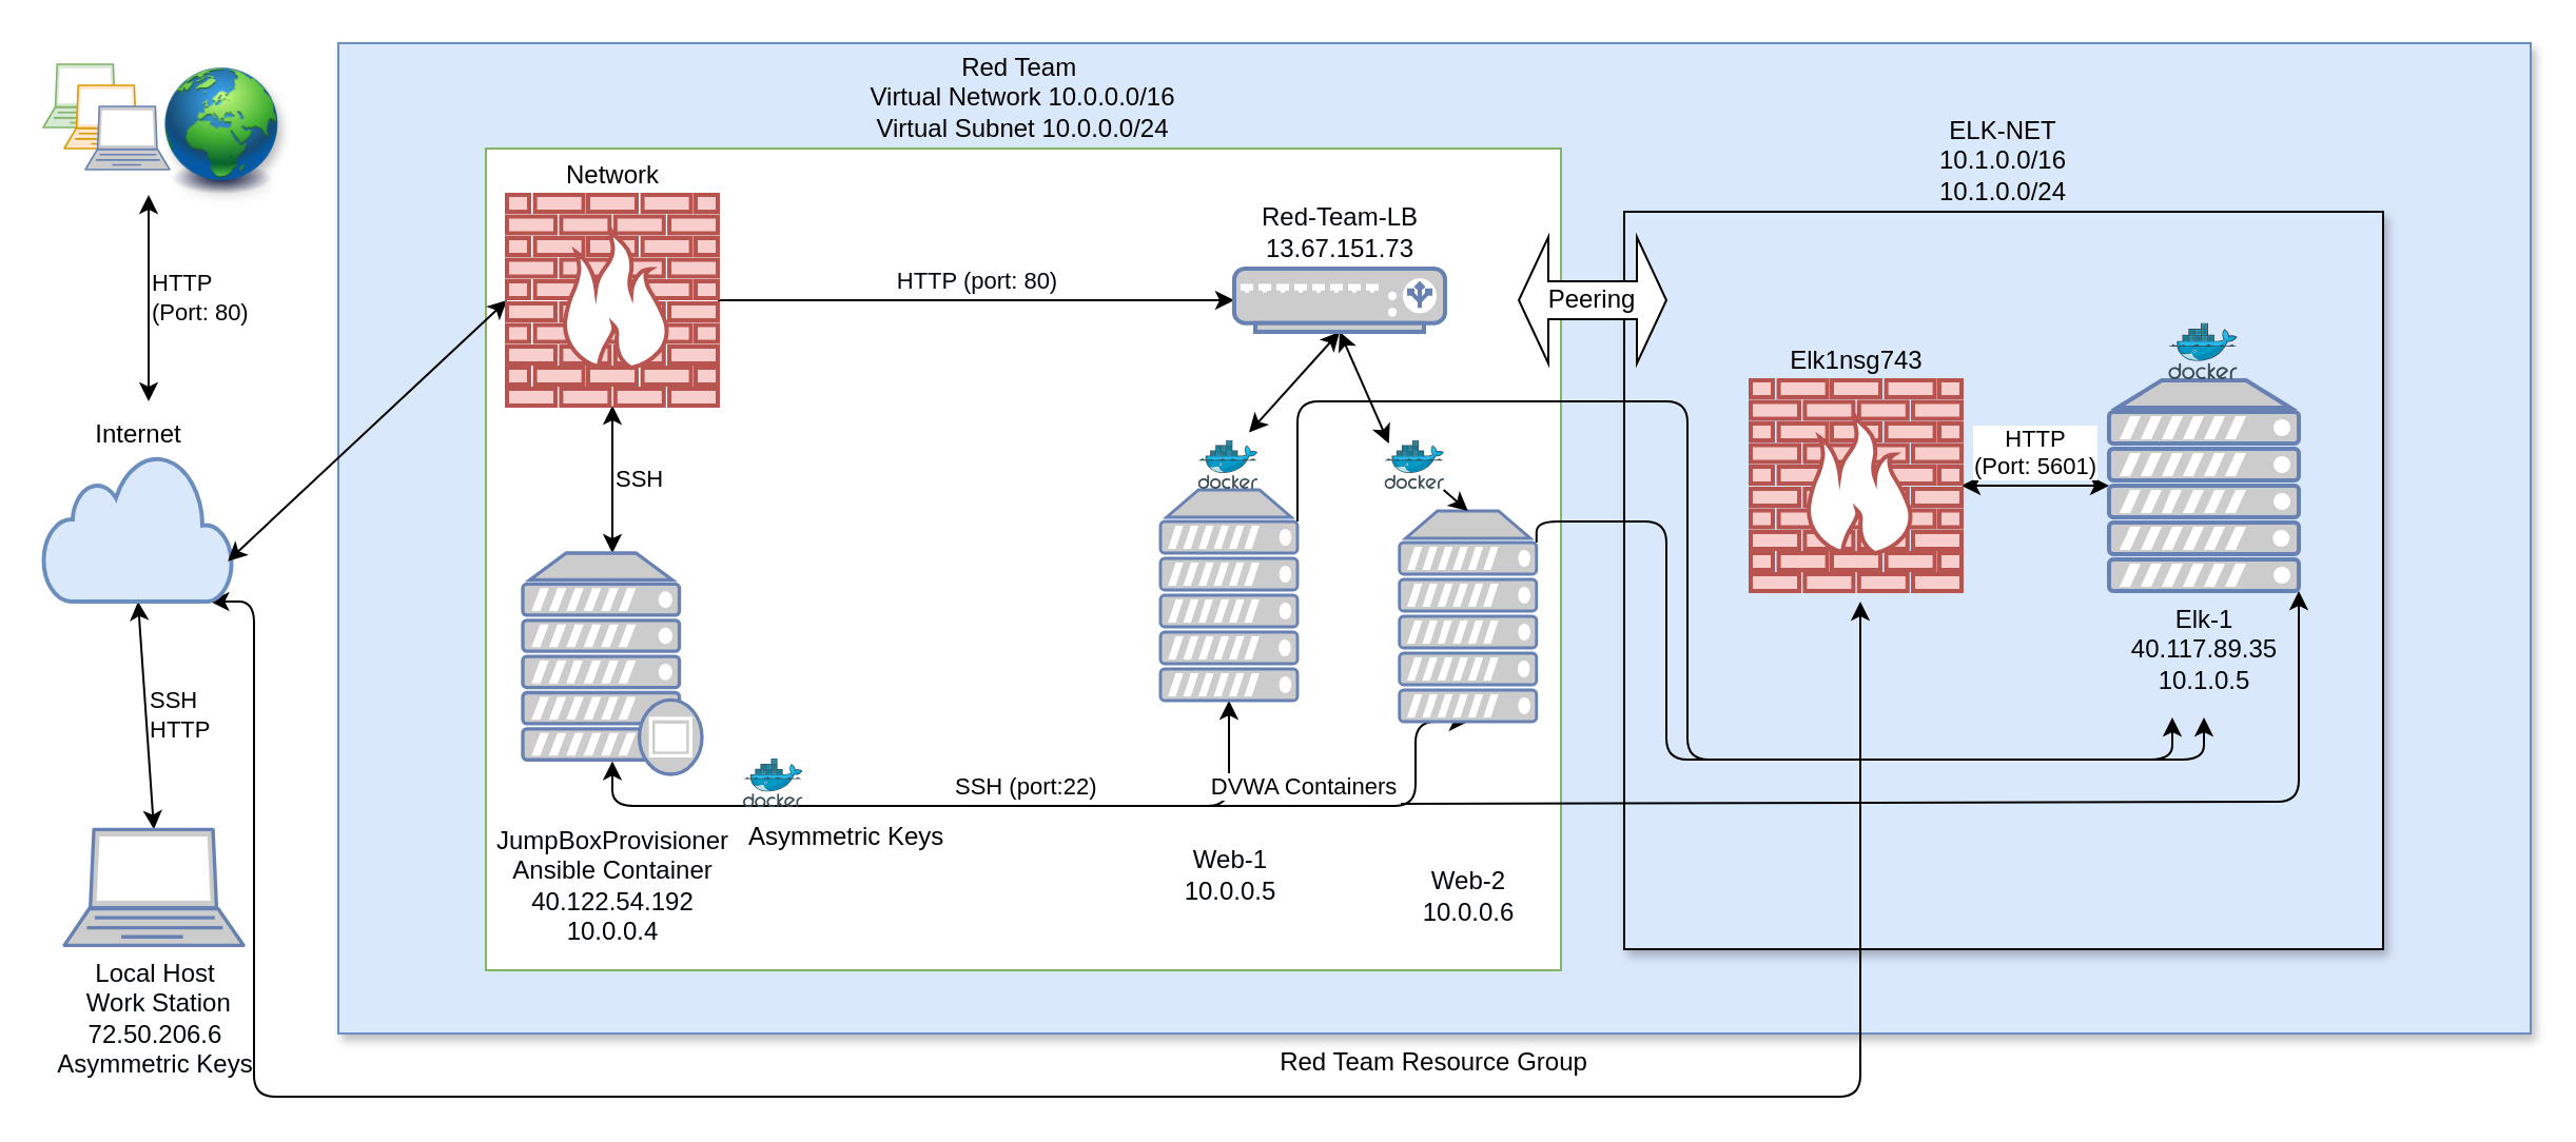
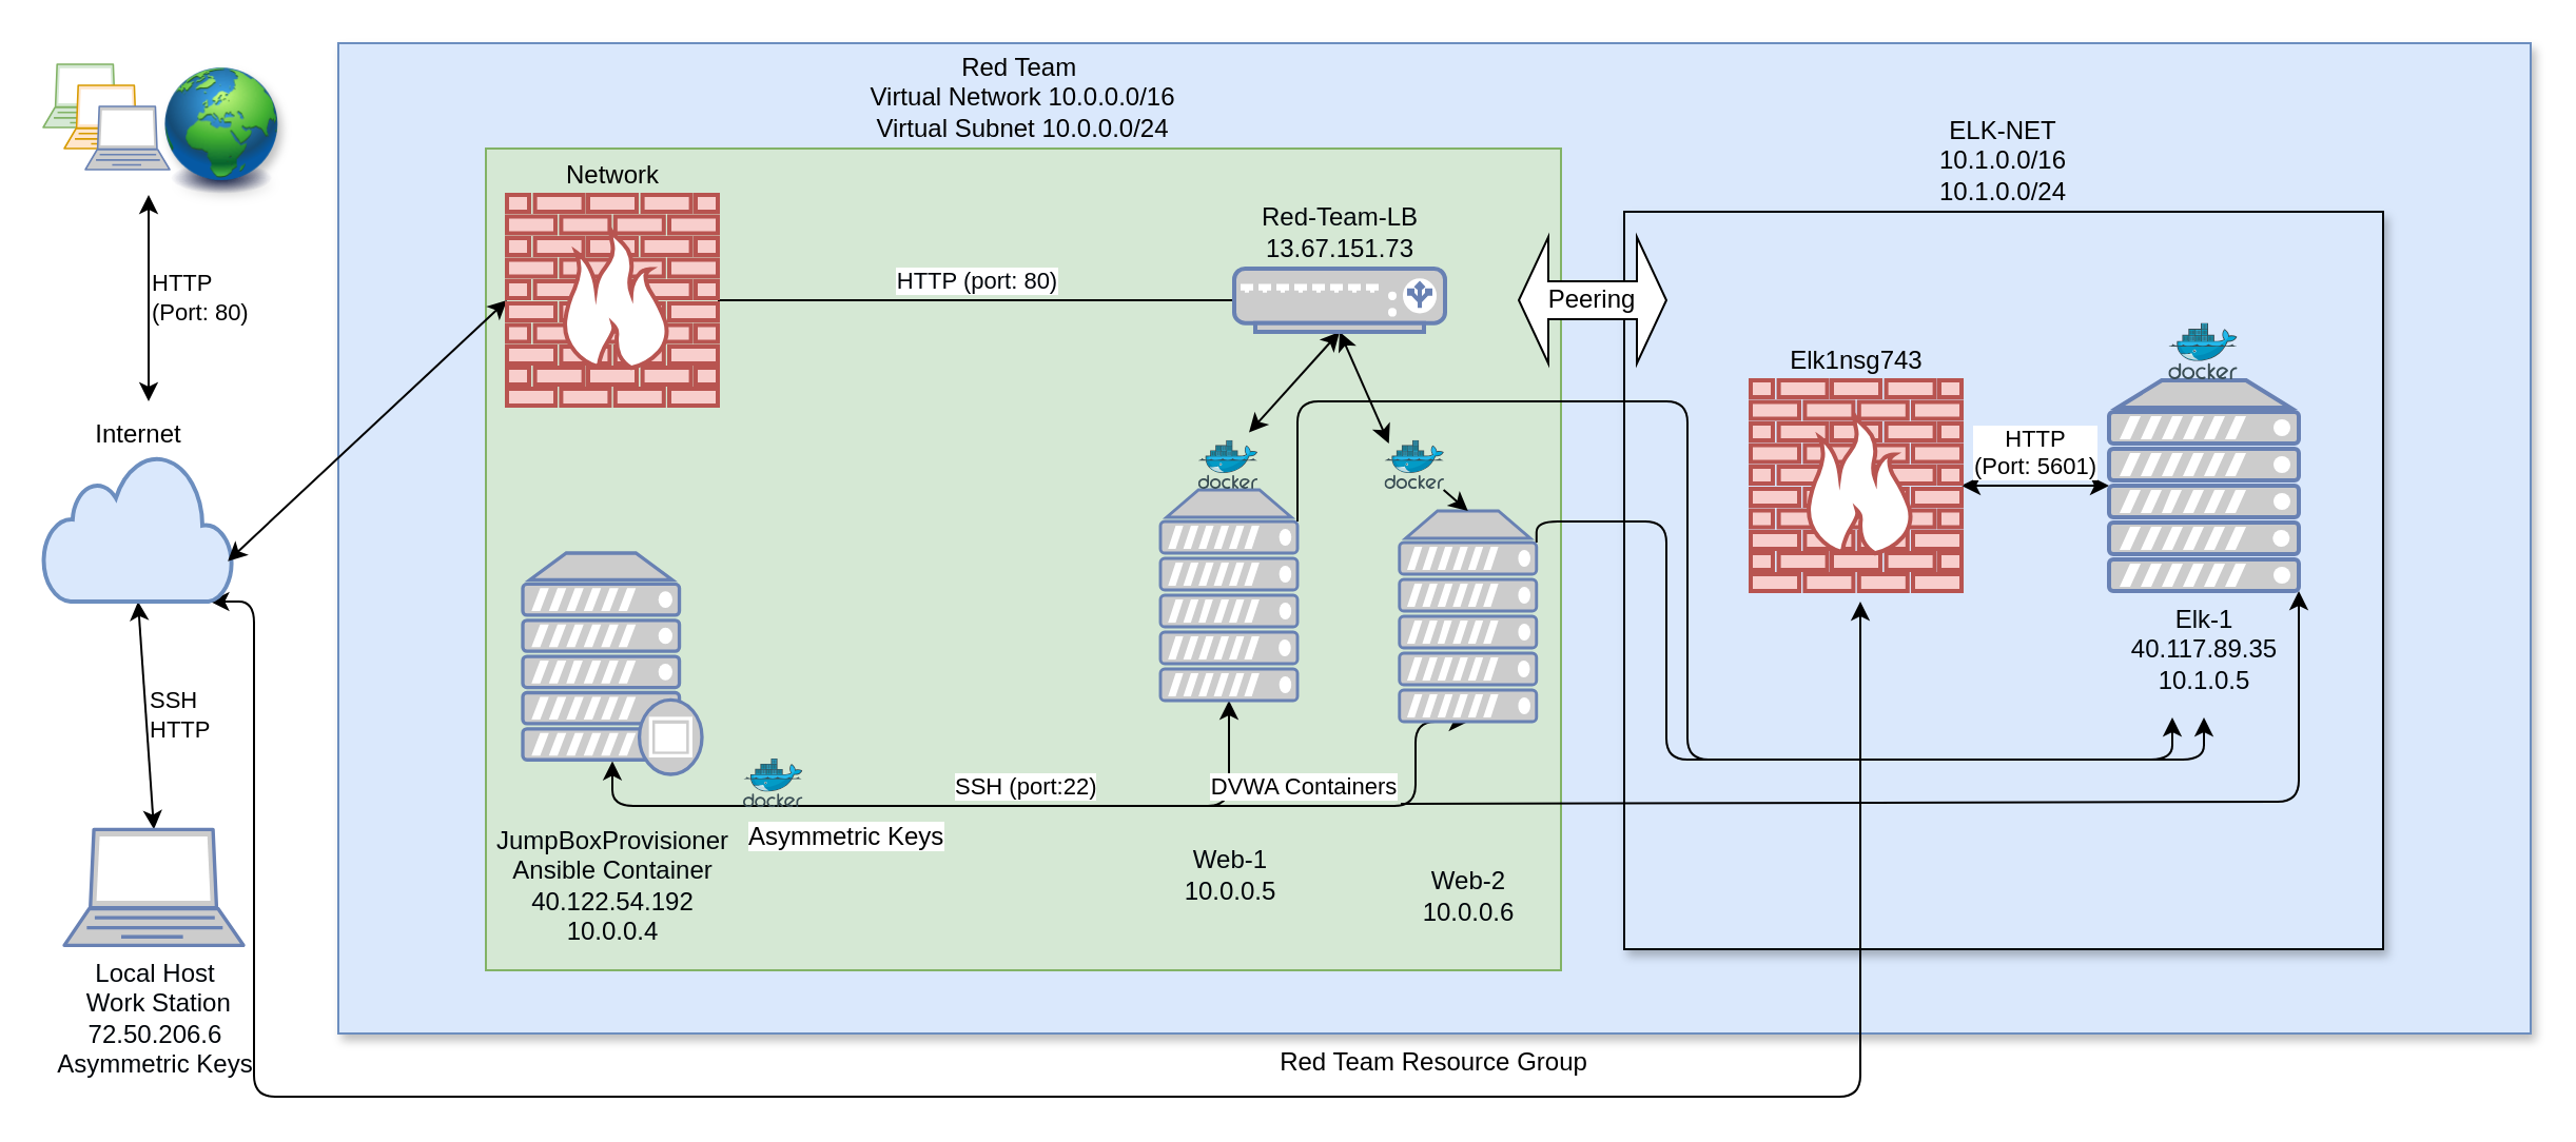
- <mxCell id="12" value="HTTP (port: 80)" style="edgeStyle=none;orthogonalLoop=1;jettySize=auto;html=1;exitX=1;exitY=0.5;exitDx=0;exitDy=0;exitPerimeter=0;entryX=0;entryY=0.5;entryDx=0;entryDy=0;entryPerimeter=0;fontColor=#00050A;labelPosition=center;verticalLabelPosition=top;align=center;verticalAlign=bottom;rounded=0;shadow=0;" parent="1" source="13" target="17" edge="1"><mxGeometry relative="1" as="geometry" /></mxCell>
+ <mxCell id="12" value="HTTP (port: 80)" style="edgeStyle=none;orthogonalLoop=1;jettySize=auto;html=1;exitX=1;exitY=0.5;exitDx=0;exitDy=0;exitPerimeter=0;entryX=0;entryY=0.5;entryDx=0;entryDy=0;entryPerimeter=0;fontColor=#00050A;labelPosition=center;verticalLabelPosition=top;align=center;verticalAlign=bottom;rounded=0;shadow=0;endArrow=none;" parent="1" source="13" target="17" edge="1"><mxGeometry relative="1" as="geometry" /></mxCell>
- <mxCell id="11" value="SSH" style="edgeStyle=none;orthogonalLoop=1;jettySize=auto;html=1;exitX=0.5;exitY=1;exitDx=0;exitDy=0;exitPerimeter=0;startArrow=classic;startFill=1;labelPosition=right;verticalLabelPosition=middle;align=left;verticalAlign=middle;rounded=0;shadow=0;" parent="1" source="13" target="21" edge="1"><mxGeometry relative="1" as="geometry" /></mxCell>
- <mxCell id="5" value="Red Team&amp;nbsp;&lt;br&gt;Virtual Network 10.0.0.0/16&lt;br&gt;Virtual Subnet 10.0.0.0/24" style="whiteSpace=wrap;html=1;labelPosition=center;verticalLabelPosition=top;align=center;verticalAlign=bottom;shadow=0;fillColor=#ffffff;strokeColor=#82b366;" parent="1" vertex="1"><mxGeometry x="230" y="70" width="510" height="390" as="geometry" /></mxCell>
+ <mxCell id="5" value="Red Team&amp;nbsp;&lt;br&gt;Virtual Network 10.0.0.0/16&lt;br&gt;Virtual Subnet 10.0.0.0/24" style="whiteSpace=wrap;html=1;labelPosition=center;verticalLabelPosition=top;align=center;verticalAlign=bottom;shadow=0;fillColor=#d5e8d4;strokeColor=#82b366;" parent="1" vertex="1"><mxGeometry x="230" y="70" width="510" height="390" as="geometry" /></mxCell>
